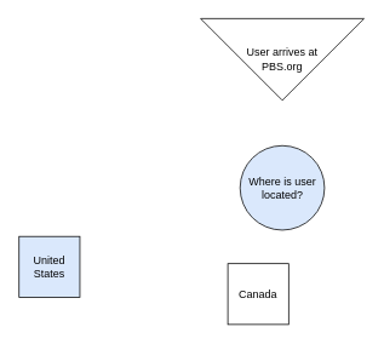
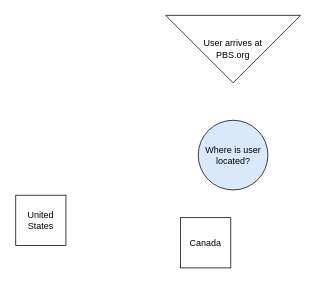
- <mxCell id="4" value="United States&lt;br&gt;" style="whiteSpace=wrap;html=1;aspect=fixed;fillColor=#dae8fc;" vertex="1" parent="1"><mxGeometry x="20" y="260" width="67" height="67" as="geometry" /></mxCell>
+ <mxCell id="4" value="United States&lt;br&gt;" style="whiteSpace=wrap;html=1;aspect=fixed;" vertex="1" parent="1"><mxGeometry x="20" y="260" width="67" height="67" as="geometry" /></mxCell>
- <mxCell id="5" value="Canada&lt;br&gt;" style="whiteSpace=wrap;html=1;aspect=fixed;" vertex="1" parent="1"><mxGeometry x="250" y="290" width="67" height="67" as="geometry" /></mxCell>
+ <mxCell id="5" value="Canada&lt;br&gt;" style="whiteSpace=wrap;html=1;aspect=fixed;" vertex="1" parent="1"><mxGeometry x="240" y="290" width="67" height="67" as="geometry" /></mxCell>
